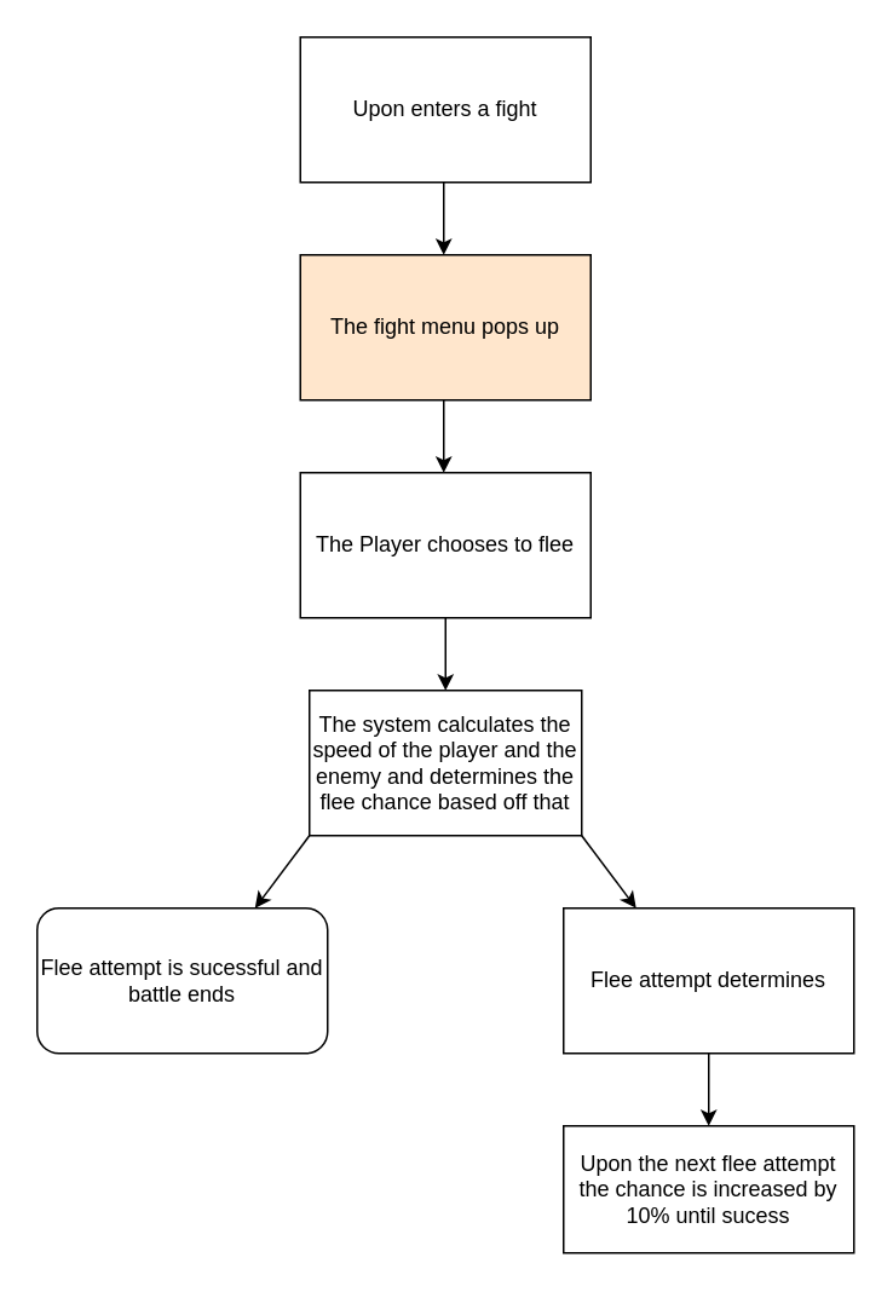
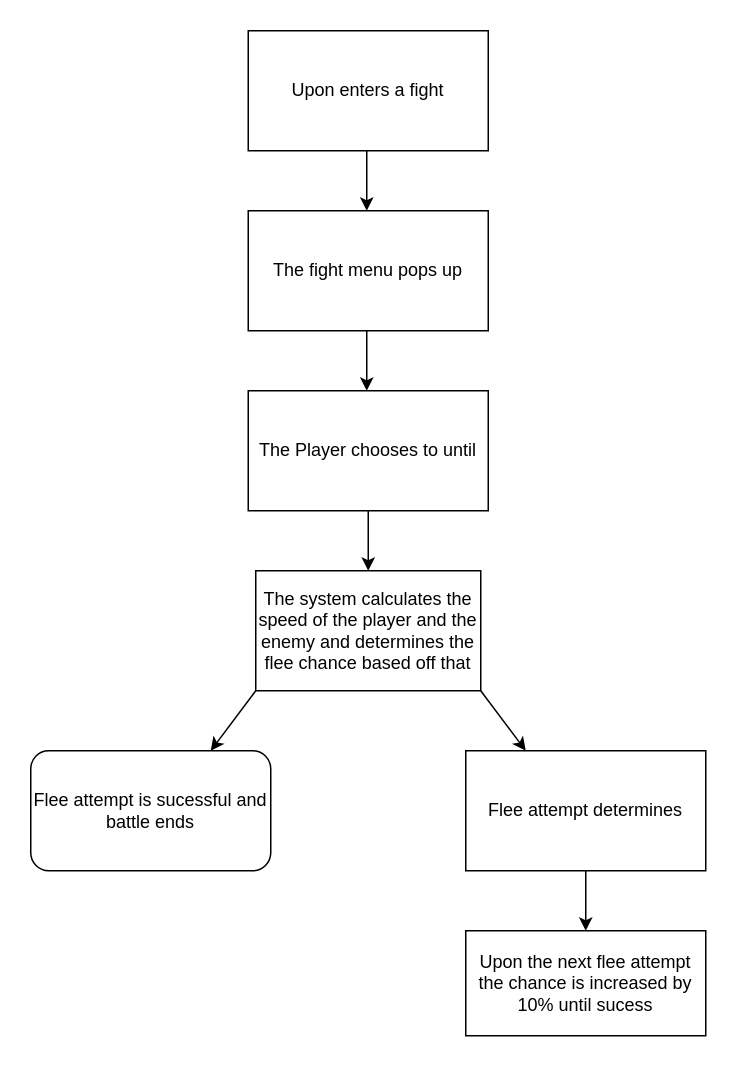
- <mxCell id="3" value="The fight menu pops up" style="rounded=0;whiteSpace=wrap;html=1;fillColor=#ffe6cc;" parent="1" vertex="1"><mxGeometry x="165" y="140" width="160" height="80" as="geometry" /></mxCell>
+ <mxCell id="3" value="The fight menu pops up" style="rounded=0;whiteSpace=wrap;html=1;" parent="1" vertex="1"><mxGeometry x="165" y="140" width="160" height="80" as="geometry" /></mxCell>
- <mxCell id="4" value="The Player chooses to flee" style="rounded=0;whiteSpace=wrap;html=1;" parent="1" vertex="1"><mxGeometry x="165" y="260" width="160" height="80" as="geometry" /></mxCell>
+ <mxCell id="4" value="The Player chooses to until" style="rounded=0;whiteSpace=wrap;html=1;" parent="1" vertex="1"><mxGeometry x="165" y="260" width="160" height="80" as="geometry" /></mxCell>
